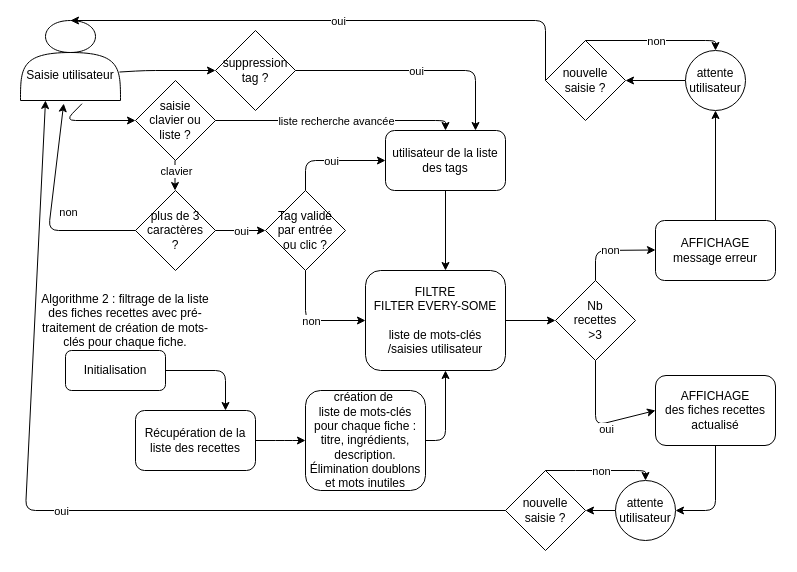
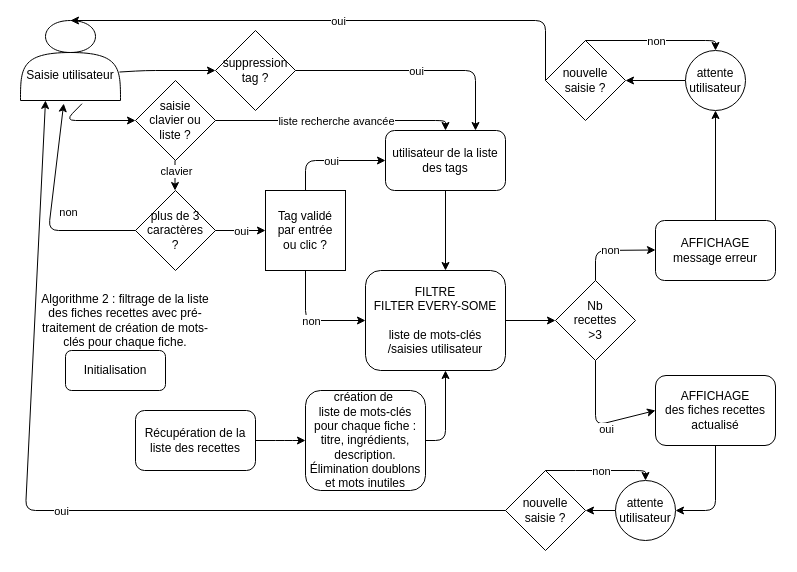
- <mxCell id="8" value="Tag validé&lt;br&gt;par entrée&lt;br&gt;ou clic ?" style="rhombus;whiteSpace=wrap;html=1;" parent="1" vertex="1"><mxGeometry x="265" y="190" width="80" height="80" as="geometry" /></mxCell>
+ <mxCell id="8" value="Tag validé&lt;br&gt;par entrée&lt;br&gt;ou clic ?" style="whiteSpace=wrap;html=1;rounded=0;" parent="1" vertex="1"><mxGeometry x="265" y="190" width="80" height="80" as="geometry" /></mxCell>
- <mxCell id="24" value="" style="endArrow=classic;html=1;exitX=1;exitY=0.5;exitDx=0;exitDy=0;entryX=0.75;entryY=0;entryDx=0;entryDy=0;" parent="1" source="4" target="22" edge="1"><mxGeometry width="50" height="50" relative="1" as="geometry"><mxPoint x="455" y="290" as="sourcePoint" /><mxPoint x="505" y="240" as="targetPoint" /><Array as="points"><mxPoint x="225" y="370" /></Array></mxGeometry></mxCell>
